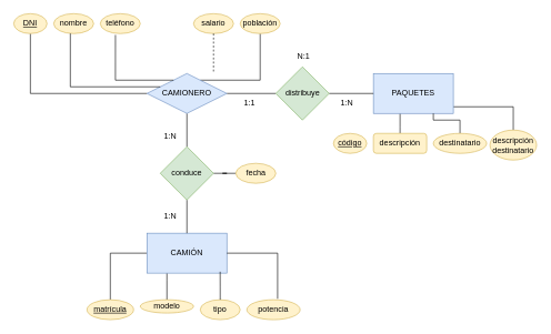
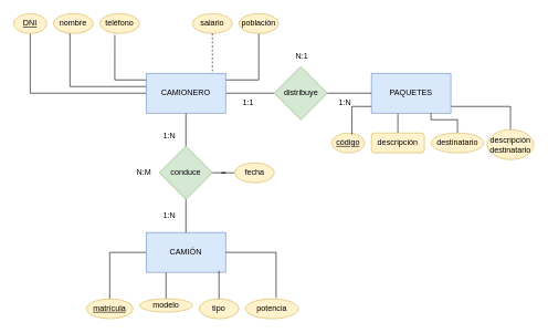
- <mxCell id="6" value="CAMIONERO" style="rhombus;whiteSpace=wrap;html=1;fillColor=#dae8fc;strokeColor=#6c8ebf;" vertex="1" parent="1"><mxGeometry x="220" y="110" width="120" height="60" as="geometry" /></mxCell>
+ <mxCell id="6" value="CAMIONERO" style="rounded=0;whiteSpace=wrap;html=1;fillColor=#dae8fc;strokeColor=#6c8ebf;" vertex="1" parent="1"><mxGeometry x="220" y="110" width="120" height="60" as="geometry" /></mxCell>
+ <mxCell id="40" style="edgeStyle=orthogonalEdgeStyle;rounded=0;orthogonalLoop=1;jettySize=auto;html=1;entryX=0.613;entryY=0.078;entryDx=0;entryDy=0;entryPerimeter=0;endArrow=none;endFill=0;" edge="1" parent="1" source="9" target="23"><mxGeometry relative="1" as="geometry"><Array as="points"><mxPoint x="531" y="160" /></Array></mxGeometry></mxCell>
+ <mxCell id="39" value="N:M" style="text;strokeColor=none;fillColor=none;spacingLeft=4;spacingRight=4;overflow=hidden;rotatable=0;points=[[0,0.5],[1,0.5]];portConstraint=eastwest;fontSize=12;whiteSpace=wrap;html=1;" vertex="1" parent="1"><mxGeometry x="200" y="245" width="40" height="30" as="geometry" /></mxCell>
